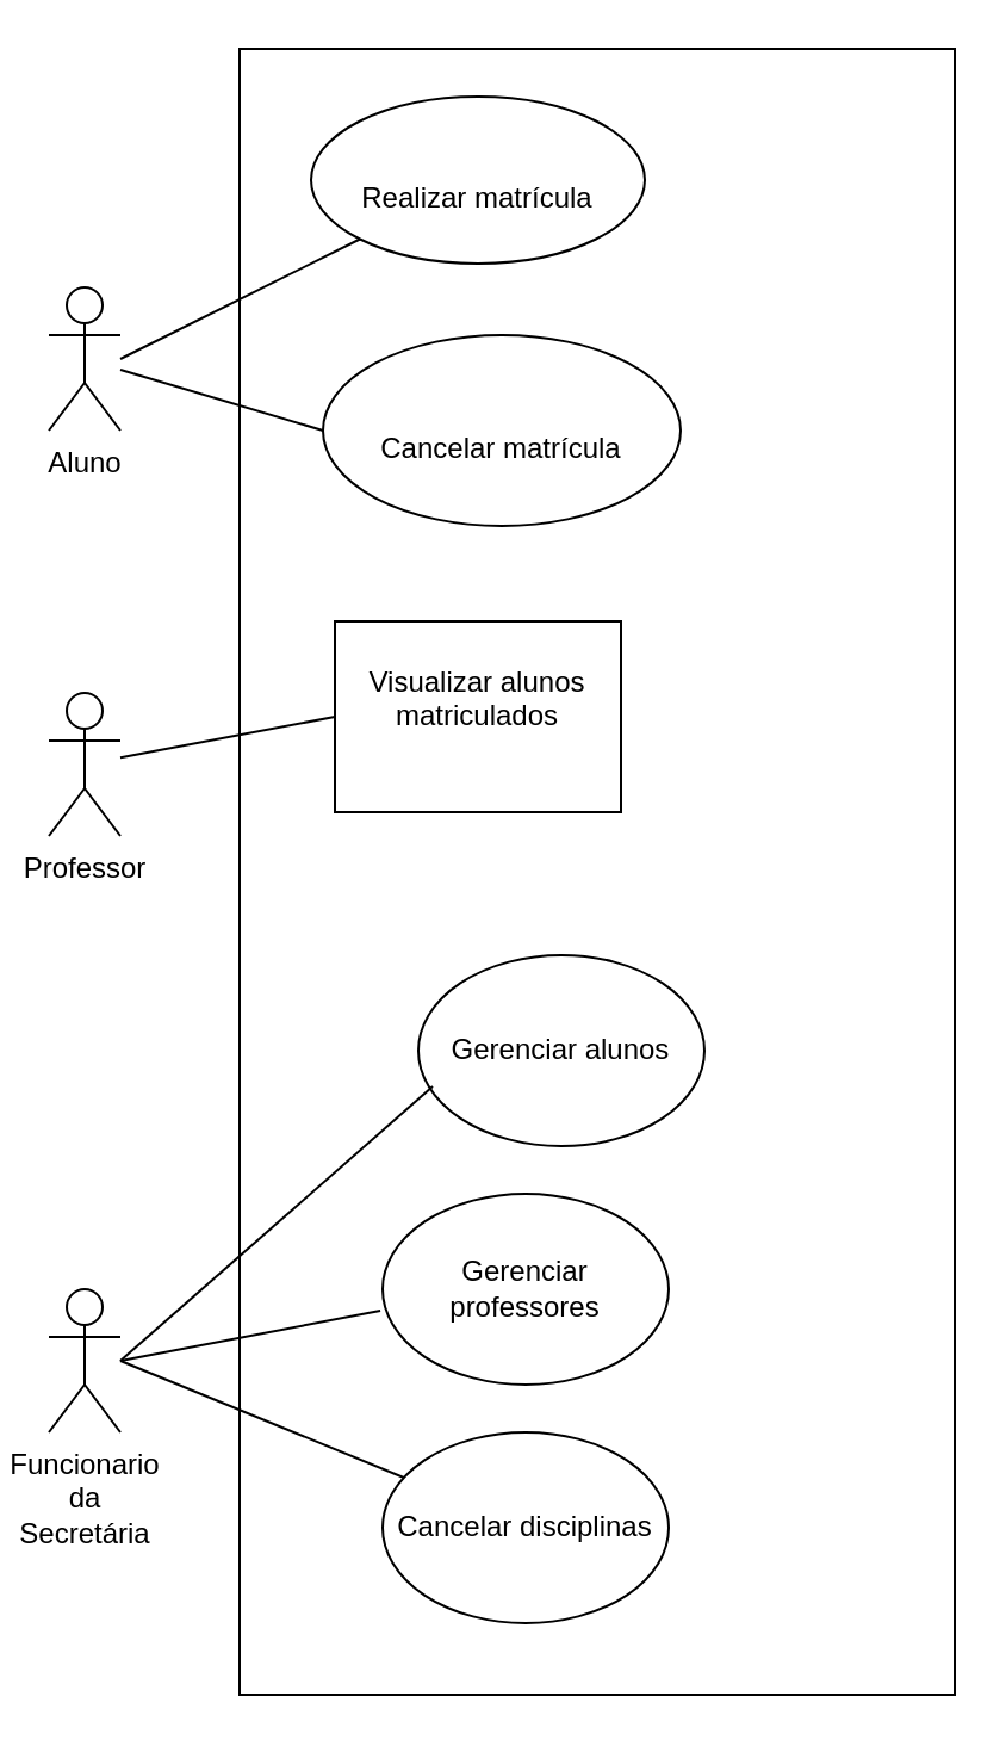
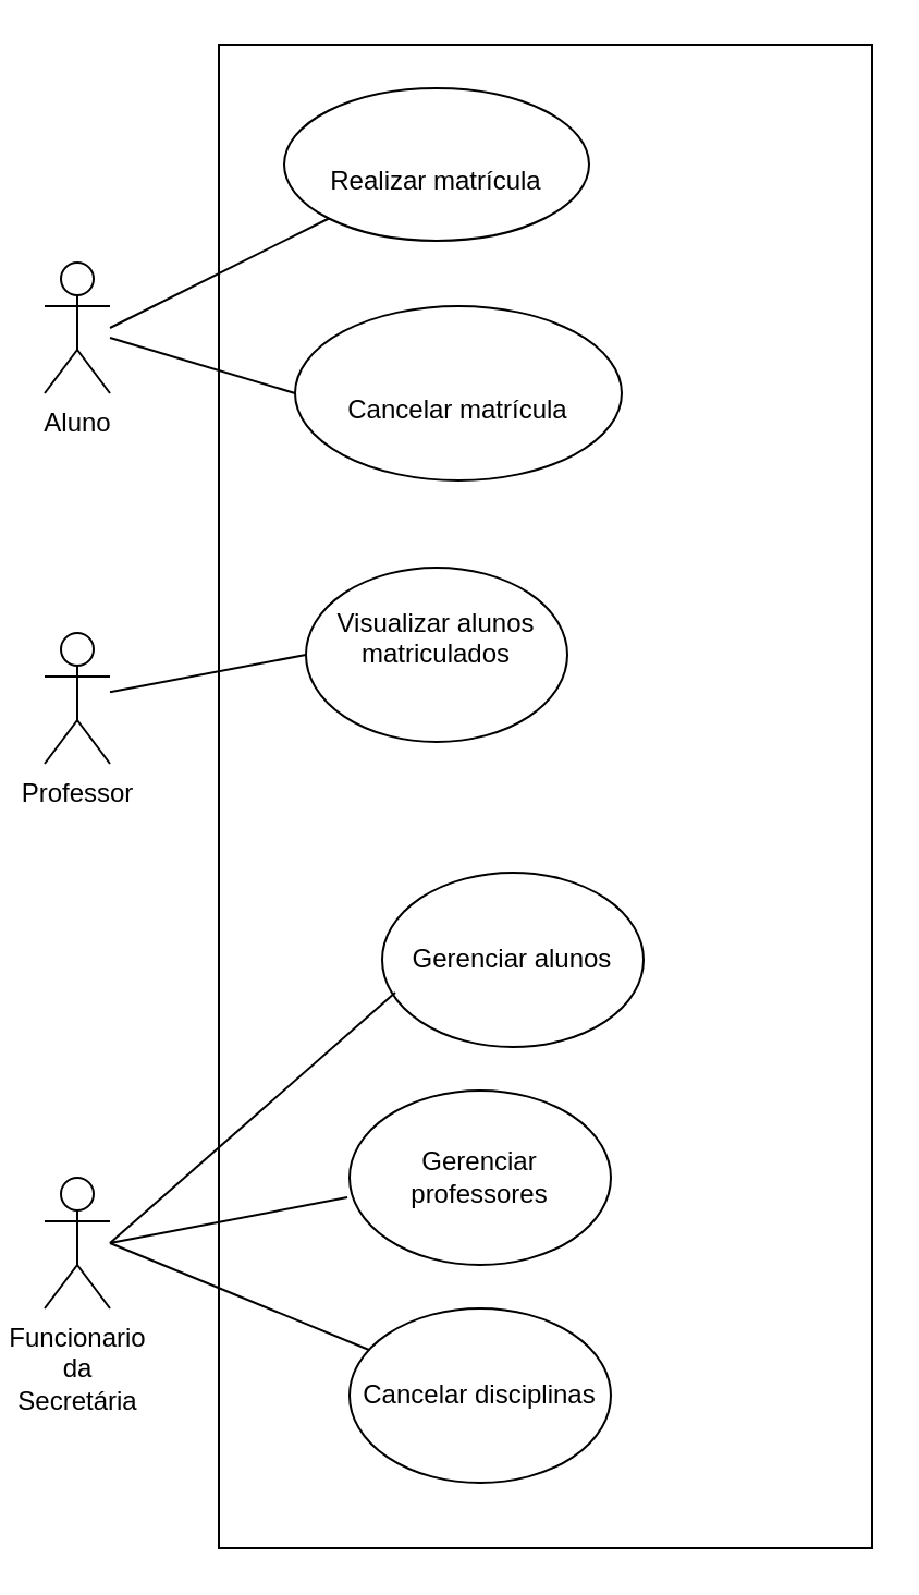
- <mxCell id="8" value="Visualizar alunos matriculados&lt;br&gt;&lt;div style=&quot;&quot;&gt;&lt;div style=&quot;&quot;&gt;&lt;br&gt;&lt;/div&gt;&lt;/div&gt;" style="whiteSpace=wrap;html=1;verticalAlign=middle;align=center;rounded=0;" vertex="1" parent="1"><mxGeometry x="140" y="260" width="120" height="80" as="geometry" /></mxCell>
+ <mxCell id="8" value="Visualizar alunos matriculados&lt;br&gt;&lt;div style=&quot;&quot;&gt;&lt;div style=&quot;&quot;&gt;&lt;br&gt;&lt;/div&gt;&lt;/div&gt;" style="ellipse;whiteSpace=wrap;html=1;verticalAlign=middle;align=center;" vertex="1" parent="1"><mxGeometry x="140" y="260" width="120" height="80" as="geometry" /></mxCell>
